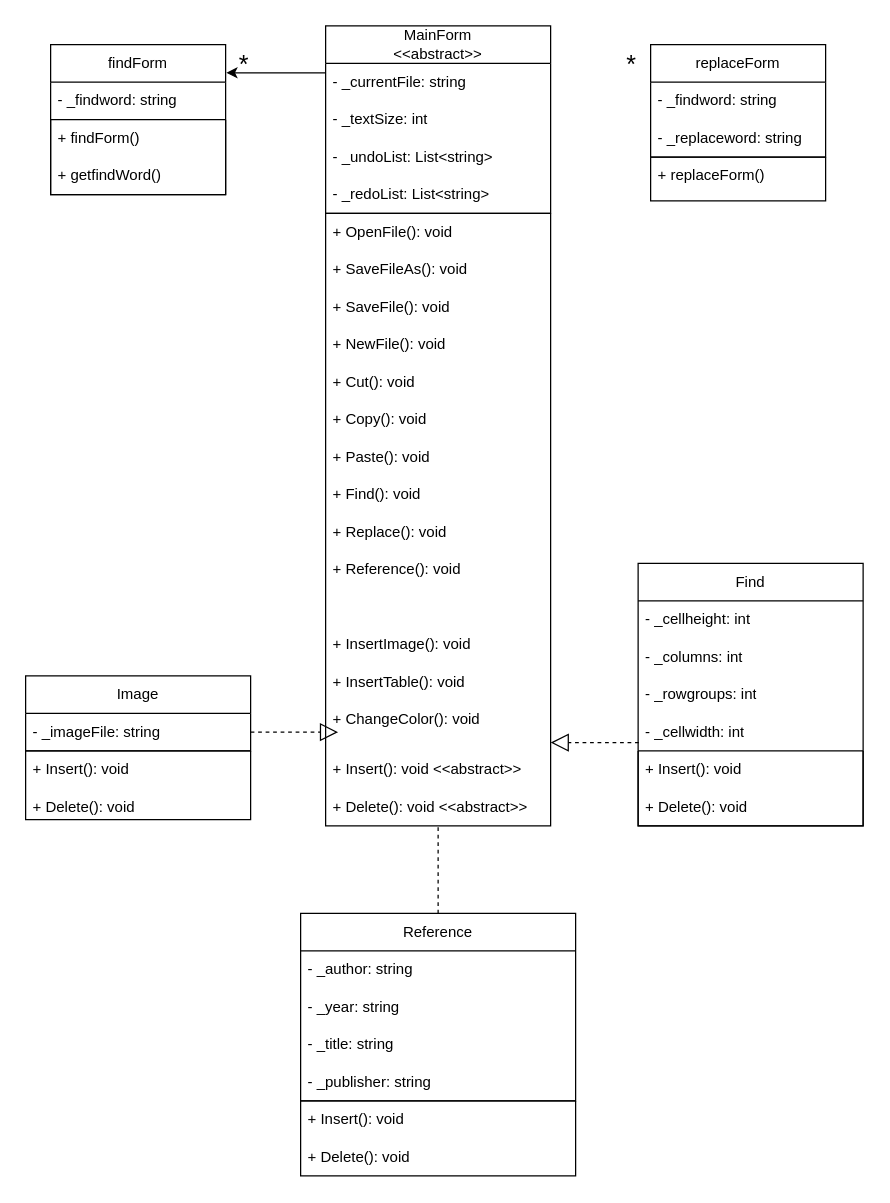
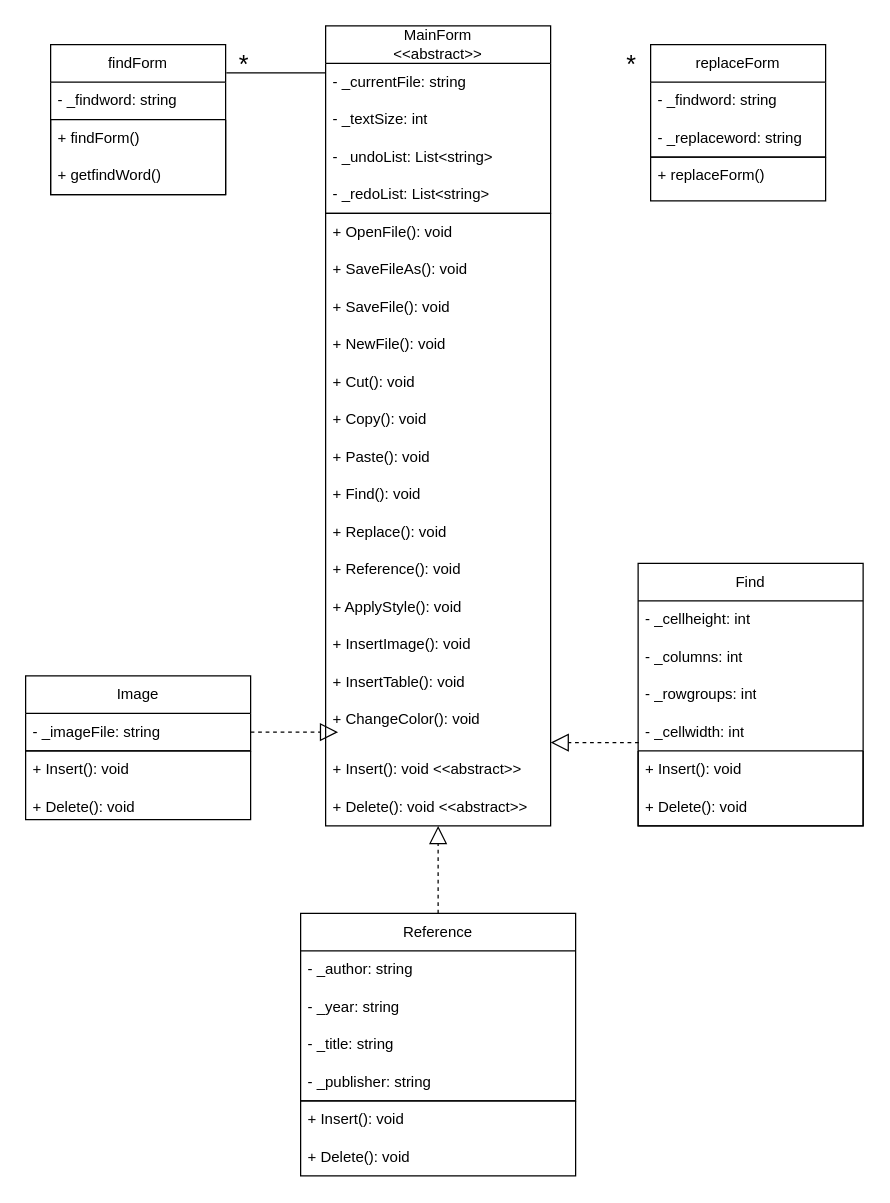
- <mxCell id="34" style="edgeStyle=orthogonalEdgeStyle;rounded=0;orthogonalLoop=1;jettySize=auto;html=1;exitX=0;exitY=0.25;exitDx=0;exitDy=0;entryX=1.004;entryY=0.188;entryDx=0;entryDy=0;entryPerimeter=0;" parent="1" source="2" target="24" edge="1"><mxGeometry relative="1" as="geometry" /></mxCell>
+ <mxCell id="34" style="edgeStyle=orthogonalEdgeStyle;rounded=0;orthogonalLoop=1;jettySize=auto;html=1;exitX=0;exitY=0.25;exitDx=0;exitDy=0;entryX=1.004;entryY=0.188;entryDx=0;entryDy=0;entryPerimeter=0;endArrow=none;" parent="1" source="2" target="24" edge="1"><mxGeometry relative="1" as="geometry" /></mxCell>
+ <mxCell id="18" value="+ ApplyStyle(): void" style="text;strokeColor=none;fillColor=none;align=left;verticalAlign=middle;spacingLeft=4;spacingRight=4;overflow=hidden;points=[[0,0.5],[1,0.5]];portConstraint=eastwest;rotatable=0;whiteSpace=wrap;html=1;" vertex="1" parent="7"><mxGeometry y="300" width="140" height="30" as="geometry" /></mxCell>
- <mxCell id="60" value="" style="endArrow=none;dashed=1;endFill=0;endSize=12;html=1;rounded=0;" edge="1" parent="1" source="48" target="23"><mxGeometry width="160" relative="1" as="geometry"><mxPoint x="270" y="740" as="sourcePoint" /><mxPoint x="430" y="740" as="targetPoint" /></mxGeometry></mxCell>
+ <mxCell id="60" value="" style="endArrow=block;dashed=1;endFill=0;endSize=12;html=1;rounded=0;" edge="1" parent="1" source="48" target="23"><mxGeometry width="160" relative="1" as="geometry"><mxPoint x="270" y="740" as="sourcePoint" /><mxPoint x="430" y="740" as="targetPoint" /></mxGeometry></mxCell>
